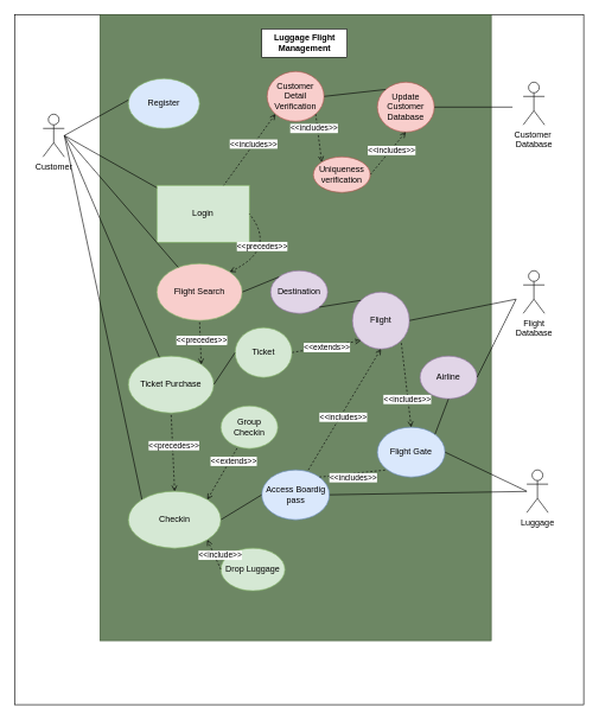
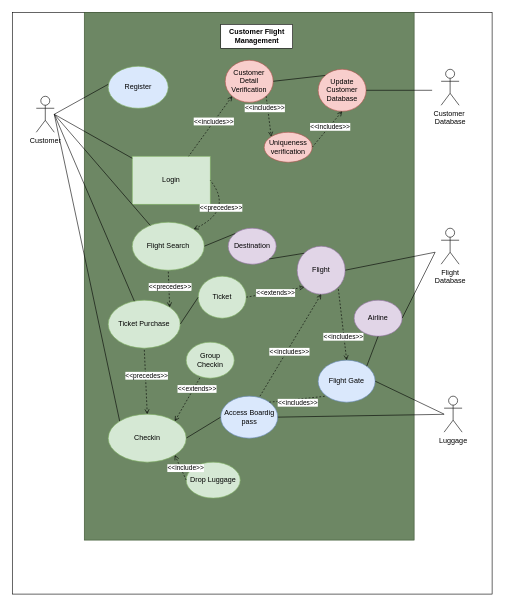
- <mxCell id="4" value="&lt;b&gt;Luggage Flight Management&lt;/b&gt;" style="rounded=0;whiteSpace=wrap;html=1;" parent="1" vertex="1"><mxGeometry x="367.5" y="40" width="120" height="40" as="geometry" /></mxCell>
+ <mxCell id="4" value="&lt;b&gt;Customer Flight Management&lt;/b&gt;" style="rounded=0;whiteSpace=wrap;html=1;" parent="1" vertex="1"><mxGeometry x="367.5" y="40" width="120" height="40" as="geometry" /></mxCell>
- <mxCell id="8" value="Flight Search" style="ellipse;whiteSpace=wrap;html=1;fillColor=#f8cecc;strokeColor=#82b366;" parent="1" vertex="1"><mxGeometry x="220" y="370" width="120" height="80" as="geometry" /></mxCell>
+ <mxCell id="8" value="Flight Search" style="ellipse;whiteSpace=wrap;html=1;fillColor=#d5e8d4;strokeColor=#82b366;" parent="1" vertex="1"><mxGeometry x="220" y="370" width="120" height="80" as="geometry" /></mxCell>
